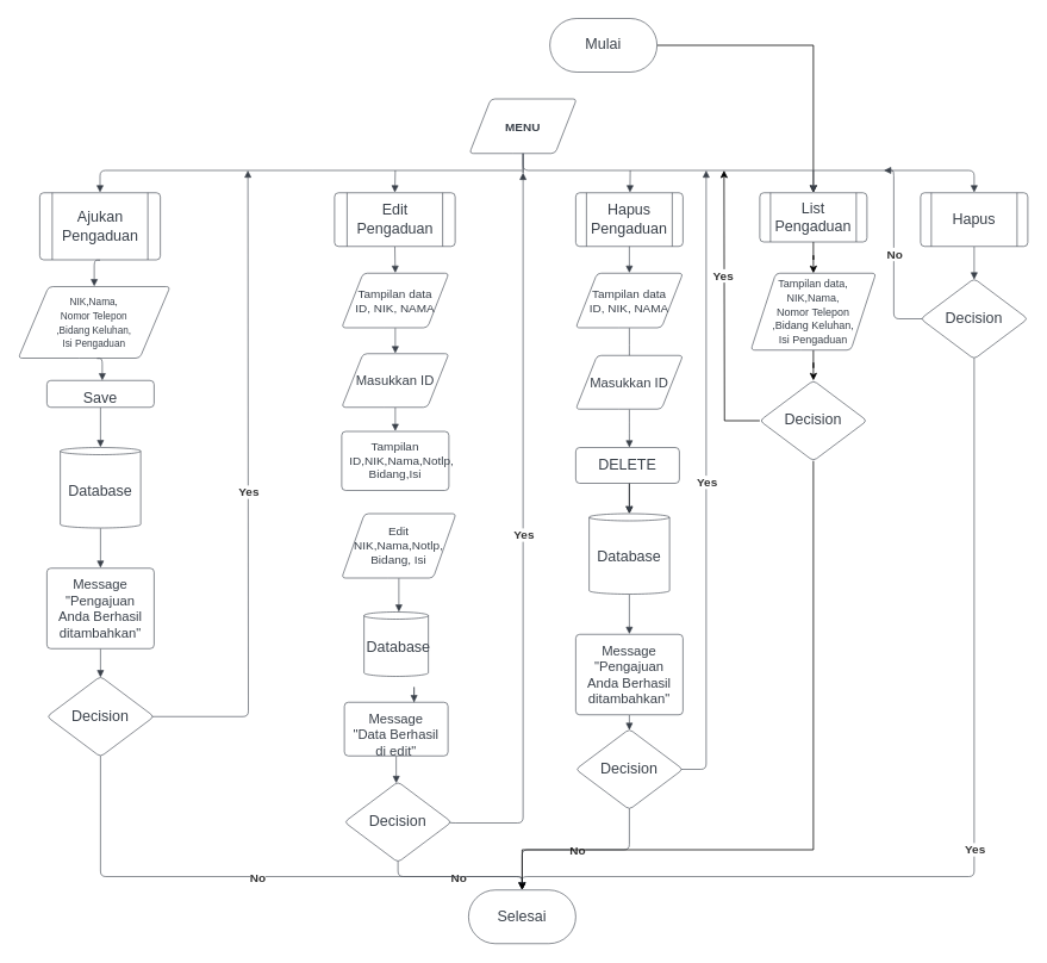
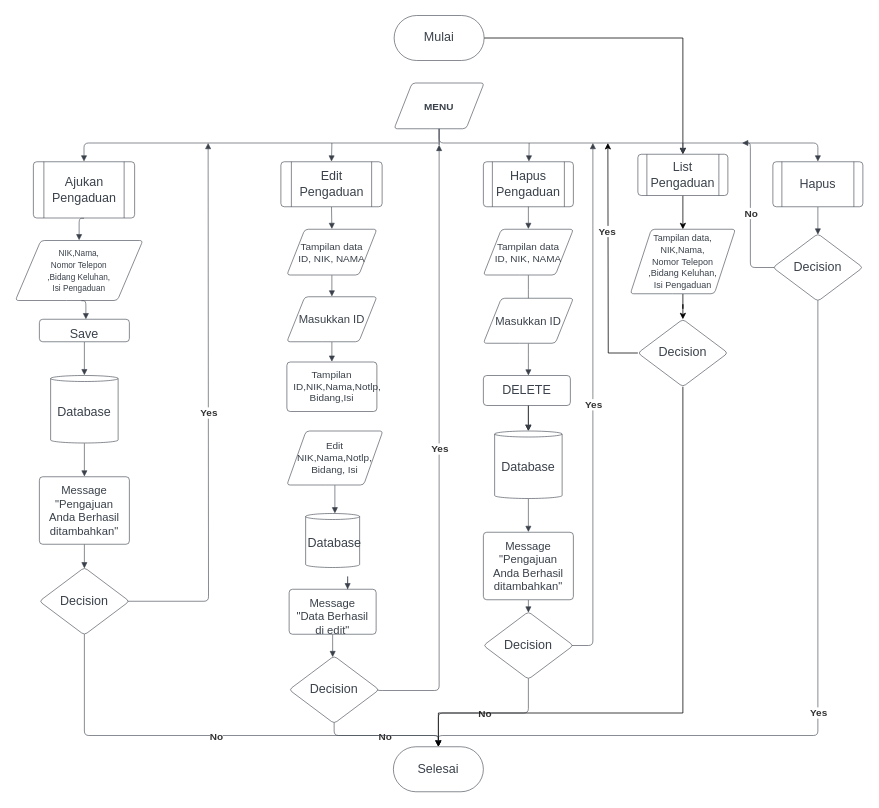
- <mxCell id="3" value="Mulai" style="html=1;overflow=block;blockSpacing=1;whiteSpace=wrap;rounded=1;arcSize=50;fontSize=16.7;fontColor=#3a414a;spacing=3.8;strokeColor=#3a414a;strokeOpacity=100;strokeWidth=0.8;lucidId=e4Xmhgmwot.s;" parent="1" vertex="1"><mxGeometry x="615" y="20" width="120" height="60" as="geometry" /></mxCell>
+ <mxCell id="3" value="Mulai" style="html=1;overflow=block;blockSpacing=1;whiteSpace=wrap;rounded=1;arcSize=50;fontSize=16.7;fontColor=#3a414a;spacing=3.8;strokeColor=#3a414a;strokeOpacity=100;strokeWidth=0.8;lucidId=e4Xmhgmwot.s;" parent="1" vertex="1"><mxGeometry x="525" y="20" width="120" height="60" as="geometry" /></mxCell>
- <mxCell id="9" value="List Pengaduan" style="html=1;overflow=block;blockSpacing=1;whiteSpace=wrap;shape=process;fontSize=16.7;fontColor=#3a414a;spacing=3.8;strokeColor=#3a414a;strokeOpacity=100;rounded=1;absoluteArcSize=1;arcSize=9;strokeWidth=0.8;lucidId=0fYm7MSl2YZj;" parent="1" vertex="1"><mxGeometry x="850" y="215" width="120" height="55" as="geometry" /></mxCell>
+ <mxCell id="9" value="List Pengaduan" style="html=1;overflow=block;blockSpacing=1;whiteSpace=wrap;shape=process;fontSize=16.7;fontColor=#3a414a;spacing=3.8;strokeColor=#3a414a;strokeOpacity=100;rounded=1;absoluteArcSize=1;arcSize=9;strokeWidth=0.8;lucidId=0fYm7MSl2YZj;" parent="1" vertex="1"><mxGeometry x="850" y="205" width="120" height="55" as="geometry" /></mxCell>
